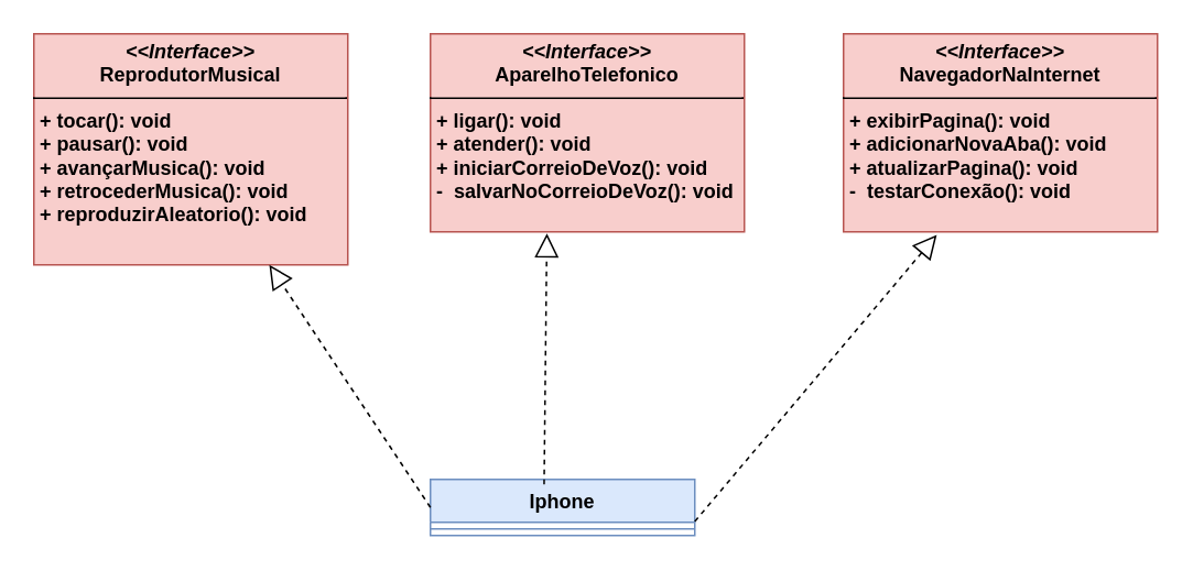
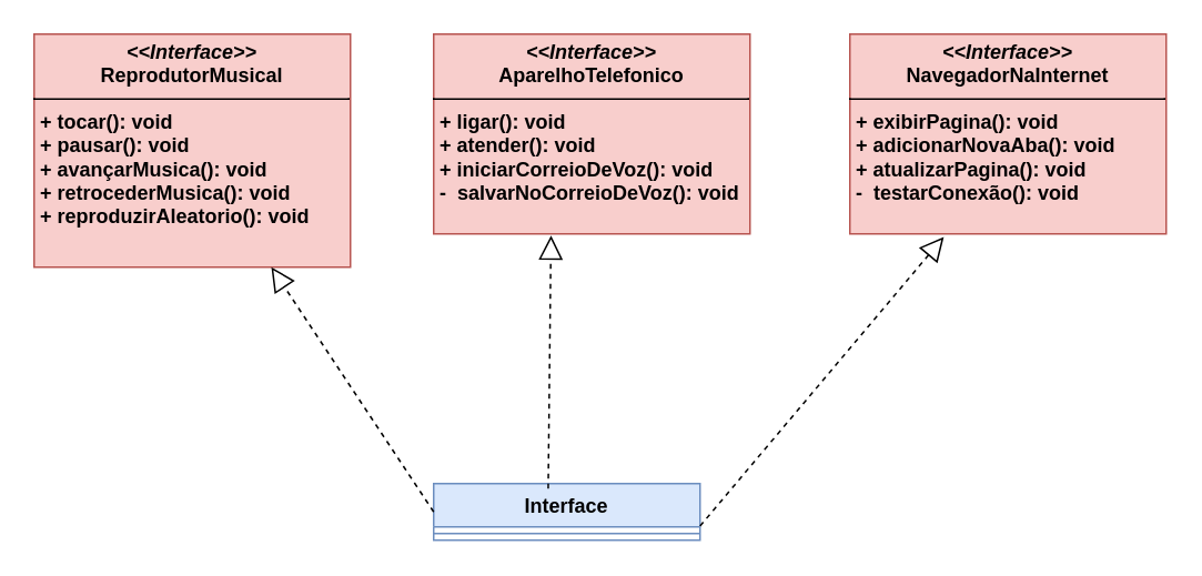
- <mxCell id="5" value="Iphone" style="swimlane;fontStyle=1;align=center;verticalAlign=top;childLayout=stackLayout;horizontal=1;startSize=26;horizontalStack=0;resizeParent=1;resizeParentMax=0;resizeLast=0;collapsible=1;marginBottom=0;whiteSpace=wrap;html=1;strokeColor=#6c8ebf;fontFamily=Helvetica;fontSize=12;fillColor=#dae8fc;" vertex="1" parent="1"><mxGeometry x="260" y="290" width="160" height="34" as="geometry" /></mxCell>
+ <mxCell id="5" value="Interface" style="swimlane;fontStyle=1;align=center;verticalAlign=top;childLayout=stackLayout;horizontal=1;startSize=26;horizontalStack=0;resizeParent=1;resizeParentMax=0;resizeLast=0;collapsible=1;marginBottom=0;whiteSpace=wrap;html=1;strokeColor=#6c8ebf;fontFamily=Helvetica;fontSize=12;fillColor=#dae8fc;" vertex="1" parent="1"><mxGeometry x="260" y="290" width="160" height="34" as="geometry" /></mxCell>
